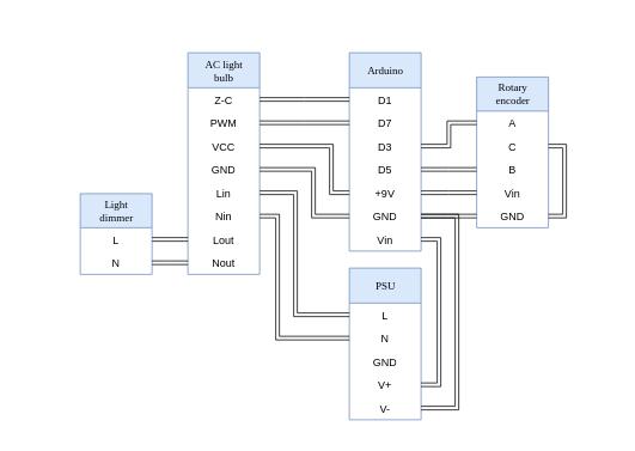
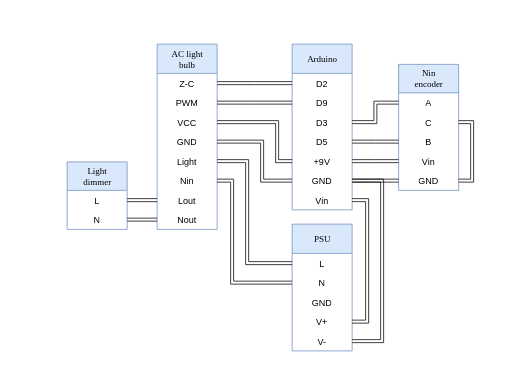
- <mxCell id="37" value="&lt;div&gt;Rotary&lt;/div&gt;&lt;div&gt;encoder&lt;br&gt;&lt;/div&gt;" style="swimlane;html=1;fontStyle=0;childLayout=stackLayout;horizontal=1;startSize=38;fillColor=#dae8fc;horizontalStack=0;resizeParent=1;resizeLast=0;collapsible=1;marginBottom=0;swimlaneFillColor=#ffffff;align=center;rounded=0;shadow=0;comic=0;labelBackgroundColor=none;strokeColor=#6c8ebf;strokeWidth=1;fontFamily=Verdana;fontSize=12;glass=0;fixDash=0;backgroundOutline=0;part=0;container=0;autosize=1;" parent="1" vertex="1"><mxGeometry x="531" y="85" width="80" height="168" as="geometry"><mxRectangle x="160" y="74" width="130" height="26" as="alternateBounds" /></mxGeometry></mxCell>
+ <mxCell id="37" value="&lt;div&gt;Nin&lt;/div&gt;&lt;div&gt;encoder&lt;br&gt;&lt;/div&gt;" style="swimlane;html=1;fontStyle=0;childLayout=stackLayout;horizontal=1;startSize=38;fillColor=#dae8fc;horizontalStack=0;resizeParent=1;resizeLast=0;collapsible=1;marginBottom=0;swimlaneFillColor=#ffffff;align=center;rounded=0;shadow=0;comic=0;labelBackgroundColor=none;strokeColor=#6c8ebf;strokeWidth=1;fontFamily=Verdana;fontSize=12;glass=0;fixDash=0;backgroundOutline=0;part=0;container=0;autosize=1;" parent="1" vertex="1"><mxGeometry x="531" y="85" width="80" height="168" as="geometry"><mxRectangle x="160" y="74" width="130" height="26" as="alternateBounds" /></mxGeometry></mxCell>
- <mxCell id="23" value="D1" style="text;html=1;strokeColor=none;fillColor=none;spacingLeft=4;spacingRight=4;whiteSpace=wrap;overflow=hidden;rotatable=0;points=[[0,0.5],[1,0.5]];portConstraint=eastwest;align=center;" parent="22" vertex="1"><mxGeometry y="39" width="80" height="26" as="geometry" /></mxCell>
+ <mxCell id="23" value="D2" style="text;html=1;strokeColor=none;fillColor=none;spacingLeft=4;spacingRight=4;whiteSpace=wrap;overflow=hidden;rotatable=0;points=[[0,0.5],[1,0.5]];portConstraint=eastwest;align=center;" parent="22" vertex="1"><mxGeometry y="39" width="80" height="26" as="geometry" /></mxCell>
- <mxCell id="24" value="D7" style="text;html=1;strokeColor=none;fillColor=none;spacingLeft=4;spacingRight=4;whiteSpace=wrap;overflow=hidden;rotatable=0;points=[[0,0.5],[1,0.5]];portConstraint=eastwest;align=center;" parent="22" vertex="1"><mxGeometry y="65" width="80" height="26" as="geometry" /></mxCell>
+ <mxCell id="24" value="D9" style="text;html=1;strokeColor=none;fillColor=none;spacingLeft=4;spacingRight=4;whiteSpace=wrap;overflow=hidden;rotatable=0;points=[[0,0.5],[1,0.5]];portConstraint=eastwest;align=center;" parent="22" vertex="1"><mxGeometry y="65" width="80" height="26" as="geometry" /></mxCell>
- <mxCell id="12" value="Lin" style="text;html=1;strokeColor=none;fillColor=none;spacingLeft=4;spacingRight=4;whiteSpace=wrap;overflow=hidden;rotatable=0;points=[[0,0.5],[1,0.5]];portConstraint=eastwest;align=center;" parent="7" vertex="1"><mxGeometry y="143" width="80" height="26" as="geometry" /></mxCell>
+ <mxCell id="12" value="Light" style="text;html=1;strokeColor=none;fillColor=none;spacingLeft=4;spacingRight=4;whiteSpace=wrap;overflow=hidden;rotatable=0;points=[[0,0.5],[1,0.5]];portConstraint=eastwest;align=center;" parent="7" vertex="1"><mxGeometry y="143" width="80" height="26" as="geometry" /></mxCell>
